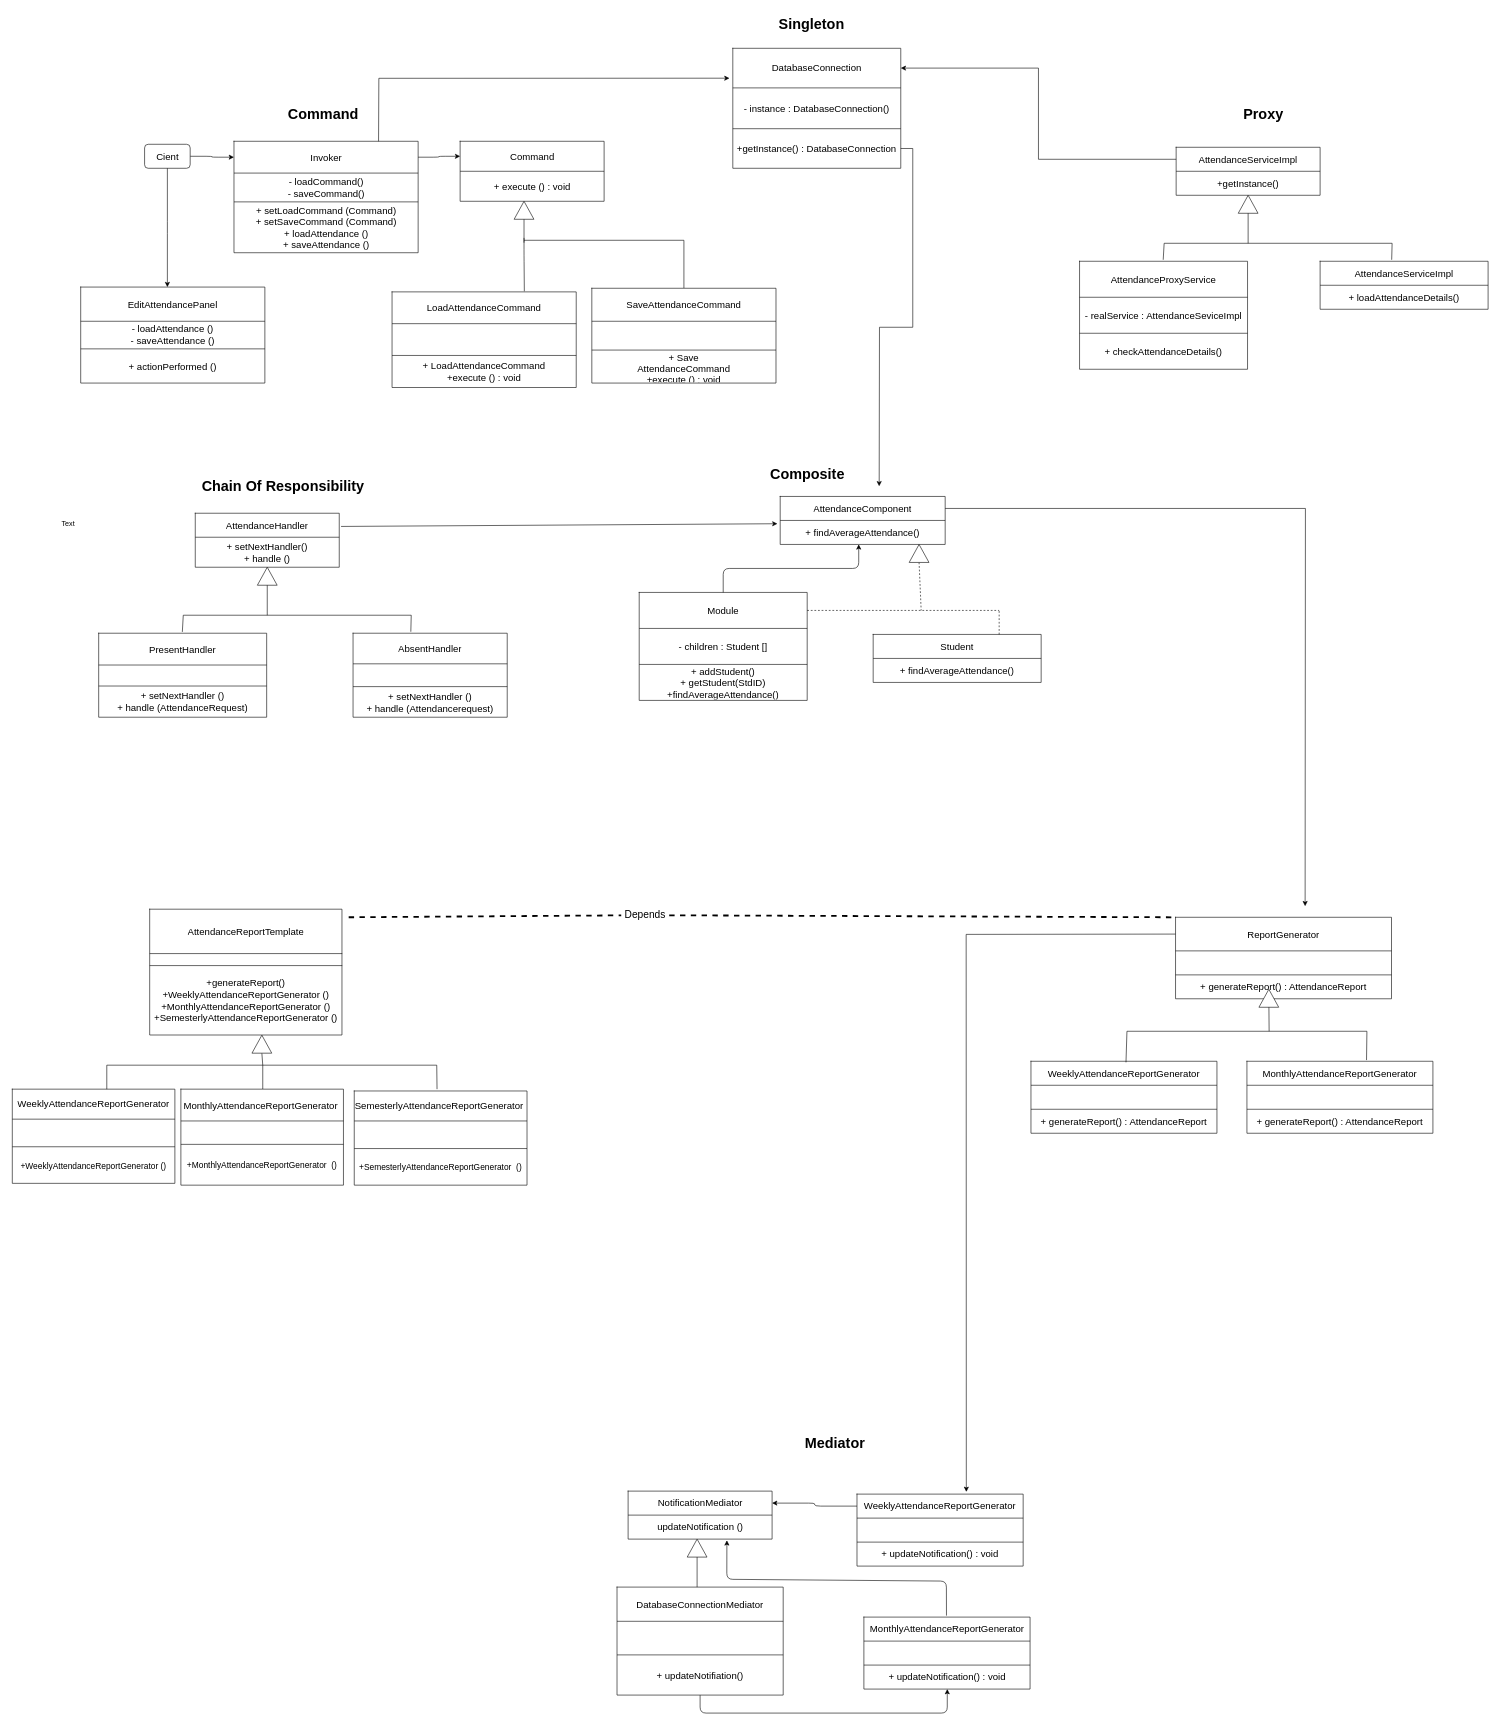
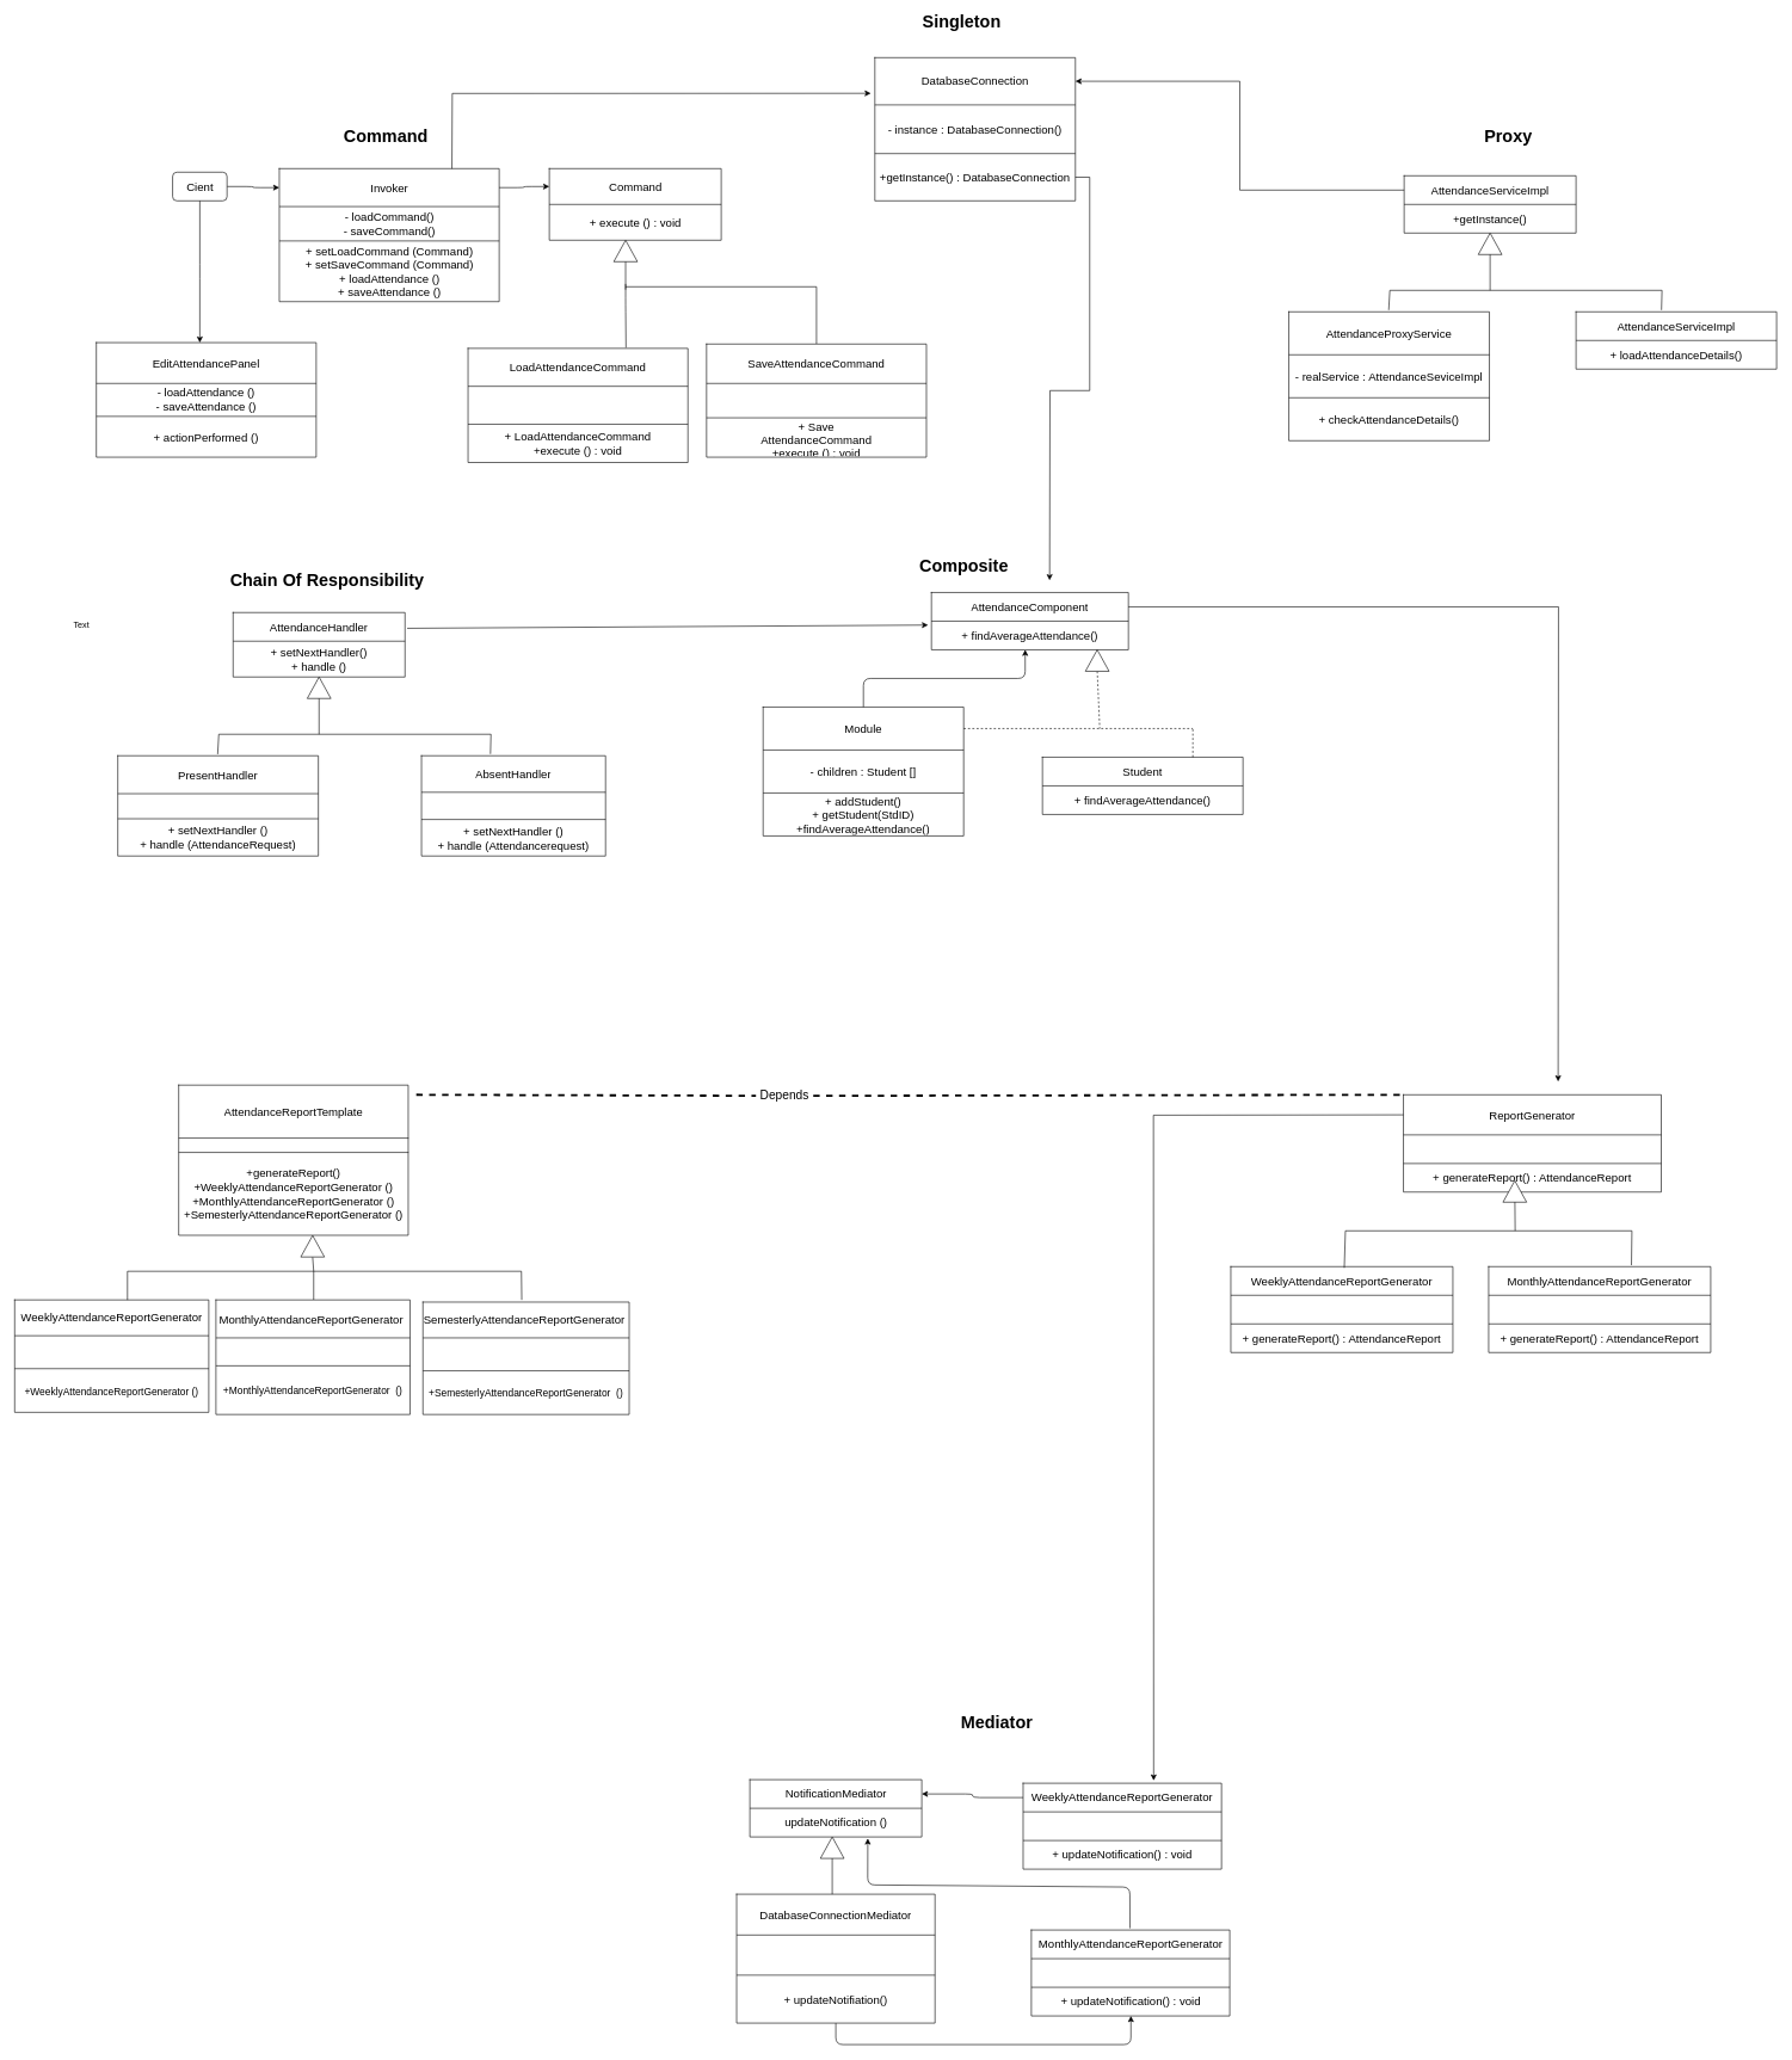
- <mxCell id="203" value="&lt;font style=&quot;font-size: 24px;&quot;&gt;&lt;b&gt;Singleton&lt;/b&gt;&lt;/font&gt;" style="text;html=1;align=center;verticalAlign=middle;resizable=0;points=[];autosize=1;strokeColor=none;fillColor=none;rounded=0;fontSize=16;" vertex="1" parent="1"><mxGeometry x="1286.5" y="20" width="130" height="40" as="geometry" /></mxCell>
+ <mxCell id="203" value="&lt;font style=&quot;font-size: 24px;&quot;&gt;&lt;b&gt;Singleton&lt;/b&gt;&lt;/font&gt;" style="text;html=1;align=center;verticalAlign=middle;resizable=0;points=[];autosize=1;strokeColor=none;fillColor=none;rounded=0;fontSize=16;" vertex="1" parent="1"><mxGeometry x="1276.5" y="10" width="130" height="40" as="geometry" /></mxCell>
- <mxCell id="88" value="&lt;font style=&quot;font-size: 24px;&quot;&gt;&lt;b&gt;Chain Of Responsibility&lt;/b&gt;&lt;/font&gt;" style="text;html=1;align=center;verticalAlign=middle;resizable=0;points=[];autosize=1;strokeColor=none;fillColor=none;fontSize=16;" vertex="1" parent="1"><mxGeometry x="326" y="790" width="290" height="40" as="geometry" /></mxCell>
+ <mxCell id="88" value="&lt;font style=&quot;font-size: 24px;&quot;&gt;&lt;b&gt;Chain Of Responsibility&lt;/b&gt;&lt;/font&gt;" style="text;html=1;align=center;verticalAlign=middle;resizable=0;points=[];autosize=1;strokeColor=none;fillColor=none;fontSize=16;" vertex="1" parent="1"><mxGeometry x="311" y="790" width="290" height="40" as="geometry" /></mxCell>
- <mxCell id="206" value="&lt;font style=&quot;font-size: 17px;&quot;&gt;Depends&lt;/font&gt;" style="text;strokeColor=none;fillColor=none;align=left;verticalAlign=middle;spacingLeft=4;spacingRight=4;overflow=hidden;points=[[0,0.5],[1,0.5]];portConstraint=eastwest;rotatable=0;whiteSpace=wrap;html=1;strokeWidth=1;" vertex="1" parent="1"><mxGeometry x="1035" y="1510" width="80" height="30" as="geometry" /></mxCell>
+ <mxCell id="206" value="&lt;font style=&quot;font-size: 17px;&quot;&gt;Depends&lt;/font&gt;" style="text;strokeColor=none;fillColor=none;align=left;verticalAlign=middle;spacingLeft=4;spacingRight=4;overflow=hidden;points=[[0,0.5],[1,0.5]];portConstraint=eastwest;rotatable=0;whiteSpace=wrap;html=1;strokeWidth=1;" vertex="1" parent="1"><mxGeometry x="1055" y="1515" width="80" height="30" as="geometry" /></mxCell>
